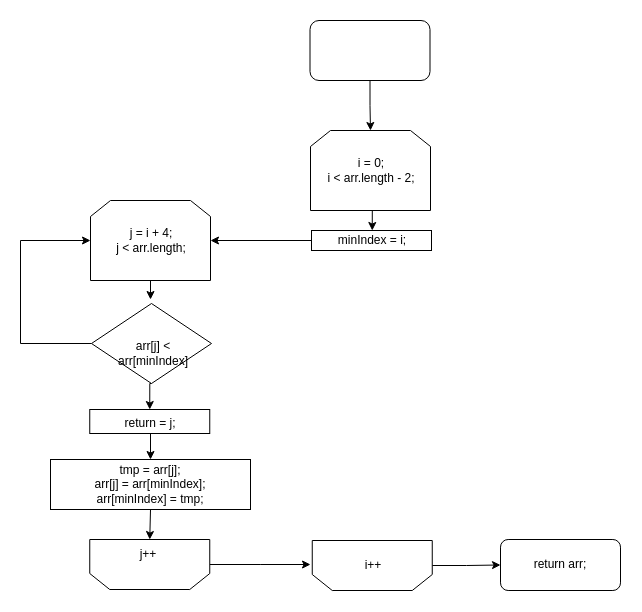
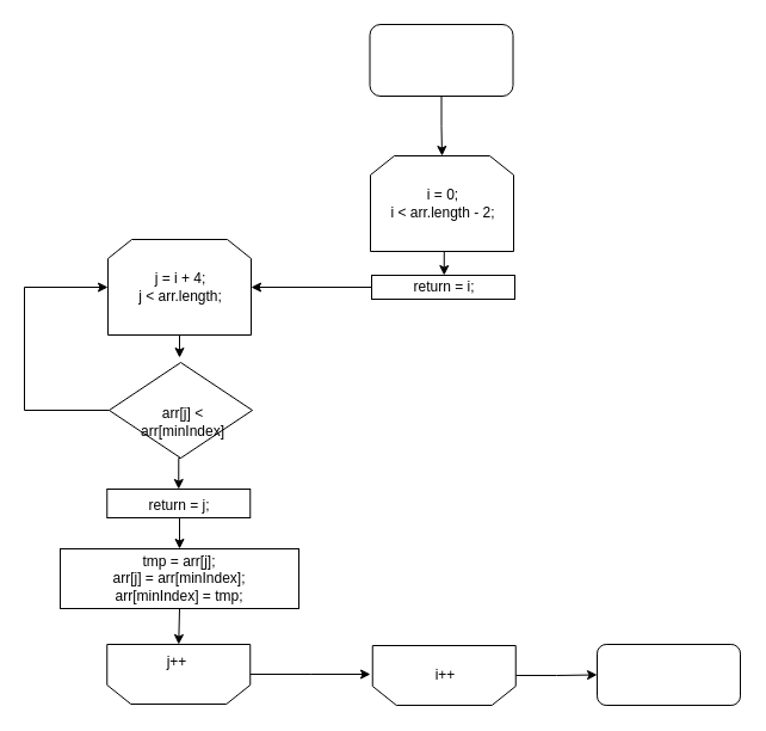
- <mxCell id="16" value="minIndex = i;" style="text;html=1;strokeColor=none;fillColor=none;align=center;verticalAlign=middle;whiteSpace=wrap;rounded=0;" vertex="1" parent="1"><mxGeometry x="321.75" y="230" width="100" height="20" as="geometry" /></mxCell>
+ <mxCell id="16" value="return = i;" style="text;html=1;strokeColor=none;fillColor=none;align=center;verticalAlign=middle;whiteSpace=wrap;rounded=0;" vertex="1" parent="1"><mxGeometry x="321.75" y="230" width="100" height="20" as="geometry" /></mxCell>
- <mxCell id="30" value="return arr;" style="text;html=1;strokeColor=none;fillColor=none;align=center;verticalAlign=middle;whiteSpace=wrap;rounded=0;" vertex="1" parent="1"><mxGeometry x="530" y="554" width="60" height="20" as="geometry" /></mxCell>
